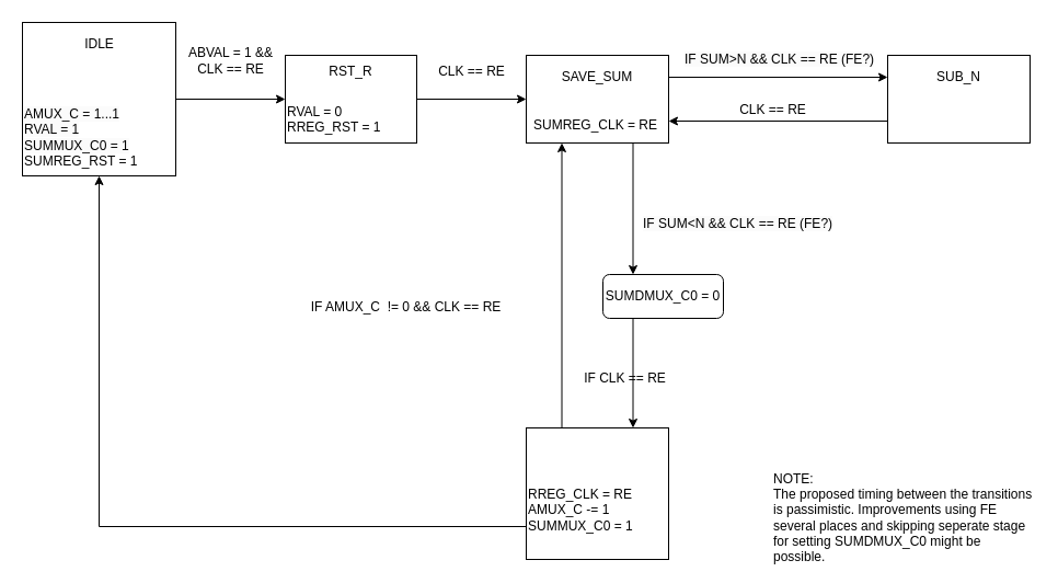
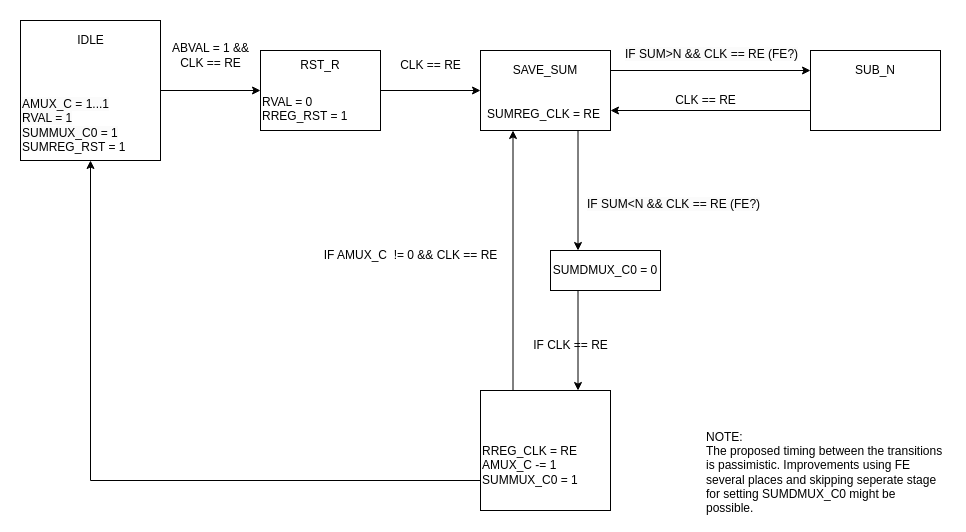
- <mxCell id="30" value="&lt;span style=&quot;text-align: left; text-wrap: nowrap;&quot;&gt;SUMDMUX_C0 = 0&lt;/span&gt;" style="whiteSpace=wrap;html=1;rounded=1;" vertex="1" parent="1"><mxGeometry x="550" y="250" width="110" height="40" as="geometry" /></mxCell>
+ <mxCell id="30" value="&lt;span style=&quot;text-align: left; text-wrap: nowrap;&quot;&gt;SUMDMUX_C0 = 0&lt;/span&gt;" style="rounded=0;whiteSpace=wrap;html=1;" vertex="1" parent="1"><mxGeometry x="550" y="250" width="110" height="40" as="geometry" /></mxCell>
- <mxCell id="21" value="IF AMUX_C&amp;nbsp; != 0 &amp;amp;&amp;amp; CLK == RE" style="text;html=1;align=center;verticalAlign=middle;resizable=0;points=[];autosize=1;strokeColor=none;fillColor=none;" vertex="1" parent="1"><mxGeometry x="270" y="265" width="200" height="30" as="geometry" /></mxCell>
+ <mxCell id="21" value="IF AMUX_C&amp;nbsp; != 0 &amp;amp;&amp;amp; CLK == RE" style="text;html=1;align=center;verticalAlign=middle;resizable=0;points=[];autosize=1;strokeColor=none;fillColor=none;" vertex="1" parent="1"><mxGeometry x="310" y="240" width="200" height="30" as="geometry" /></mxCell>
